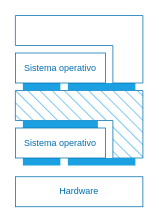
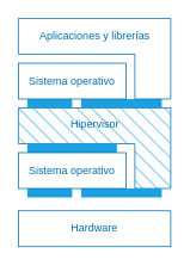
+ <mxCell id="13" value="Aplicaciones y librerías" style="text;html=1;align=center;verticalAlign=middle;resizable=0;points=[];autosize=1;strokeColor=none;fillColor=none;fontColor=light-dark(#006EAF,#006EAF);" parent="1" vertex="1"><mxGeometry x="30" y="25" width="150" height="30" as="geometry" /></mxCell>
+ <mxCell id="8" value="Hipervisor" style="text;html=1;align=center;verticalAlign=middle;resizable=0;points=[];autosize=1;strokeColor=none;fillColor=none;fontColor=light-dark(#006EAF,#006EAF);" parent="1" vertex="1"><mxGeometry x="65" y="124" width="80" height="30" as="geometry" /></mxCell>
